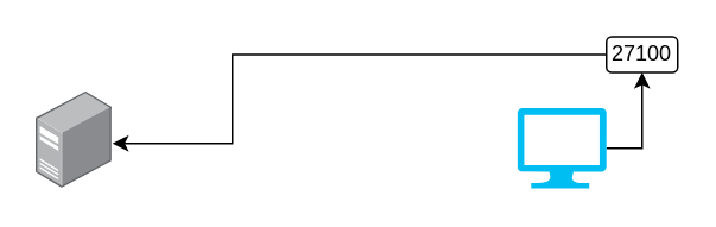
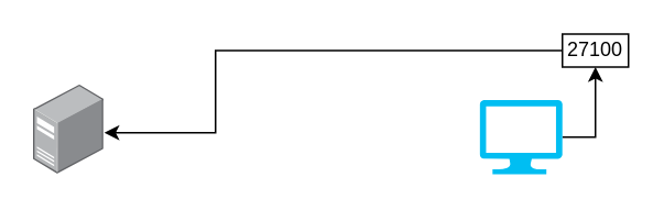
- <mxCell id="6" value="27100" style="whiteSpace=wrap;html=1;rounded=1;" vertex="1" parent="1"><mxGeometry x="340" y="20" width="40" height="20" as="geometry" /></mxCell>
+ <mxCell id="6" value="27100" style="rounded=0;whiteSpace=wrap;html=1;" vertex="1" parent="1"><mxGeometry x="340" y="20" width="40" height="20" as="geometry" /></mxCell>
